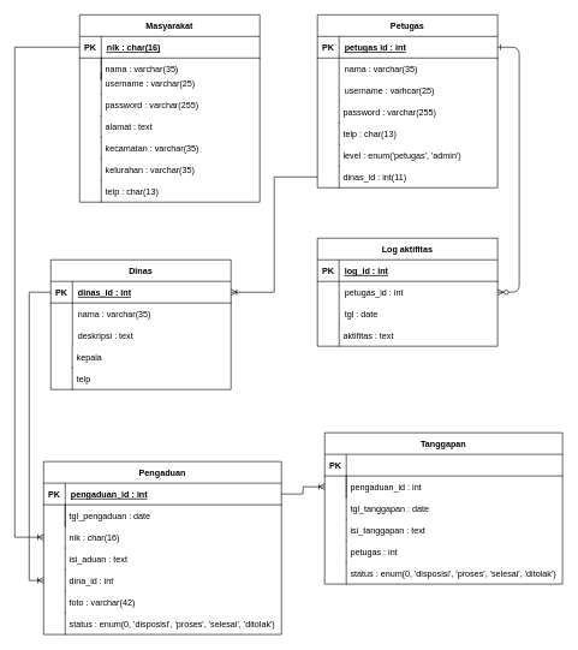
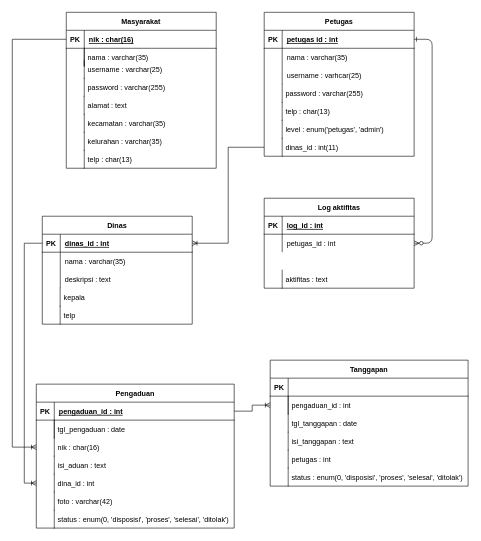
- <mxCell id="22" value="tgl : date" style="shape=partialRectangle;overflow=hidden;connectable=0;fillColor=none;top=0;left=0;bottom=0;right=0;align=left;spacingLeft=6;" parent="20" vertex="1"><mxGeometry x="30" width="220" height="30" as="geometry"><mxRectangle width="220" height="30" as="alternateBounds" /></mxGeometry></mxCell>
